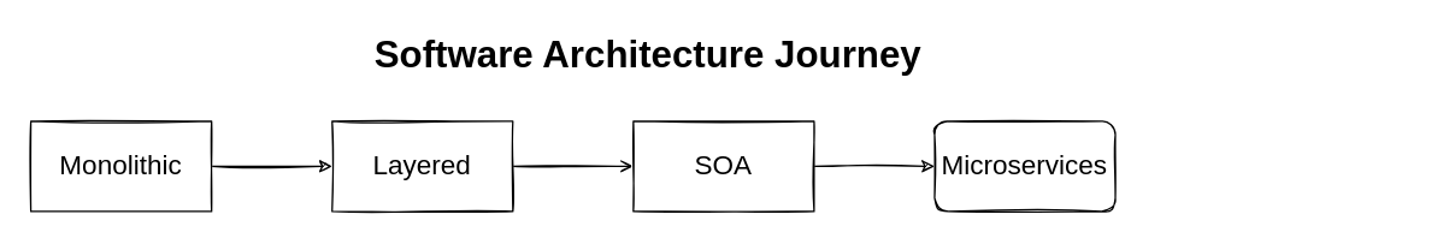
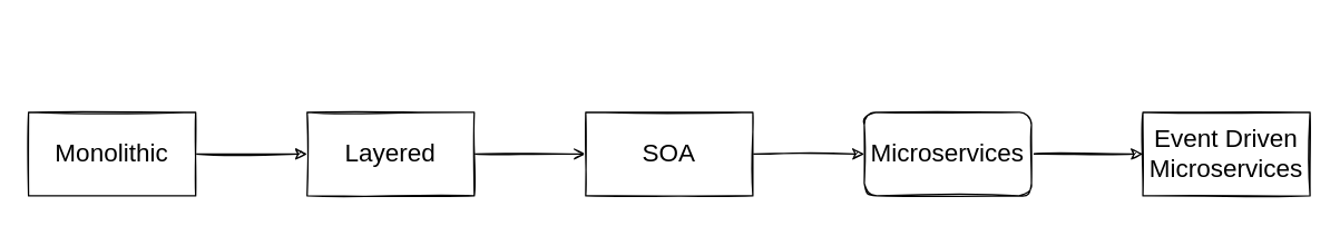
- <mxCell id="2" value="&lt;b&gt;&lt;font style=&quot;font-size: 25px&quot;&gt;Software Architecture Journey&lt;/font&gt;&lt;/b&gt;" style="text;html=1;strokeColor=none;fillColor=none;align=center;verticalAlign=middle;whiteSpace=wrap;rounded=0;sketch=1;fontSize=18;fontColor=#000000;" vertex="1" parent="1"><mxGeometry x="220" y="20" width="420" height="30" as="geometry" /></mxCell>
+ <mxCell id="9" style="edgeStyle=orthogonalEdgeStyle;rounded=0;sketch=1;orthogonalLoop=1;jettySize=auto;html=1;entryX=0;entryY=0.5;entryDx=0;entryDy=0;fontSize=18;fontColor=#000000;" edge="1" parent="1" source="10" target="11"><mxGeometry relative="1" as="geometry" /></mxCell>
+ <mxCell id="11" value="Event Driven Microservices" style="rounded=0;whiteSpace=wrap;html=1;sketch=1;fontSize=18;fontColor=#000000;" vertex="1" parent="1"><mxGeometry x="820" y="80" width="120" height="60" as="geometry" /></mxCell>
